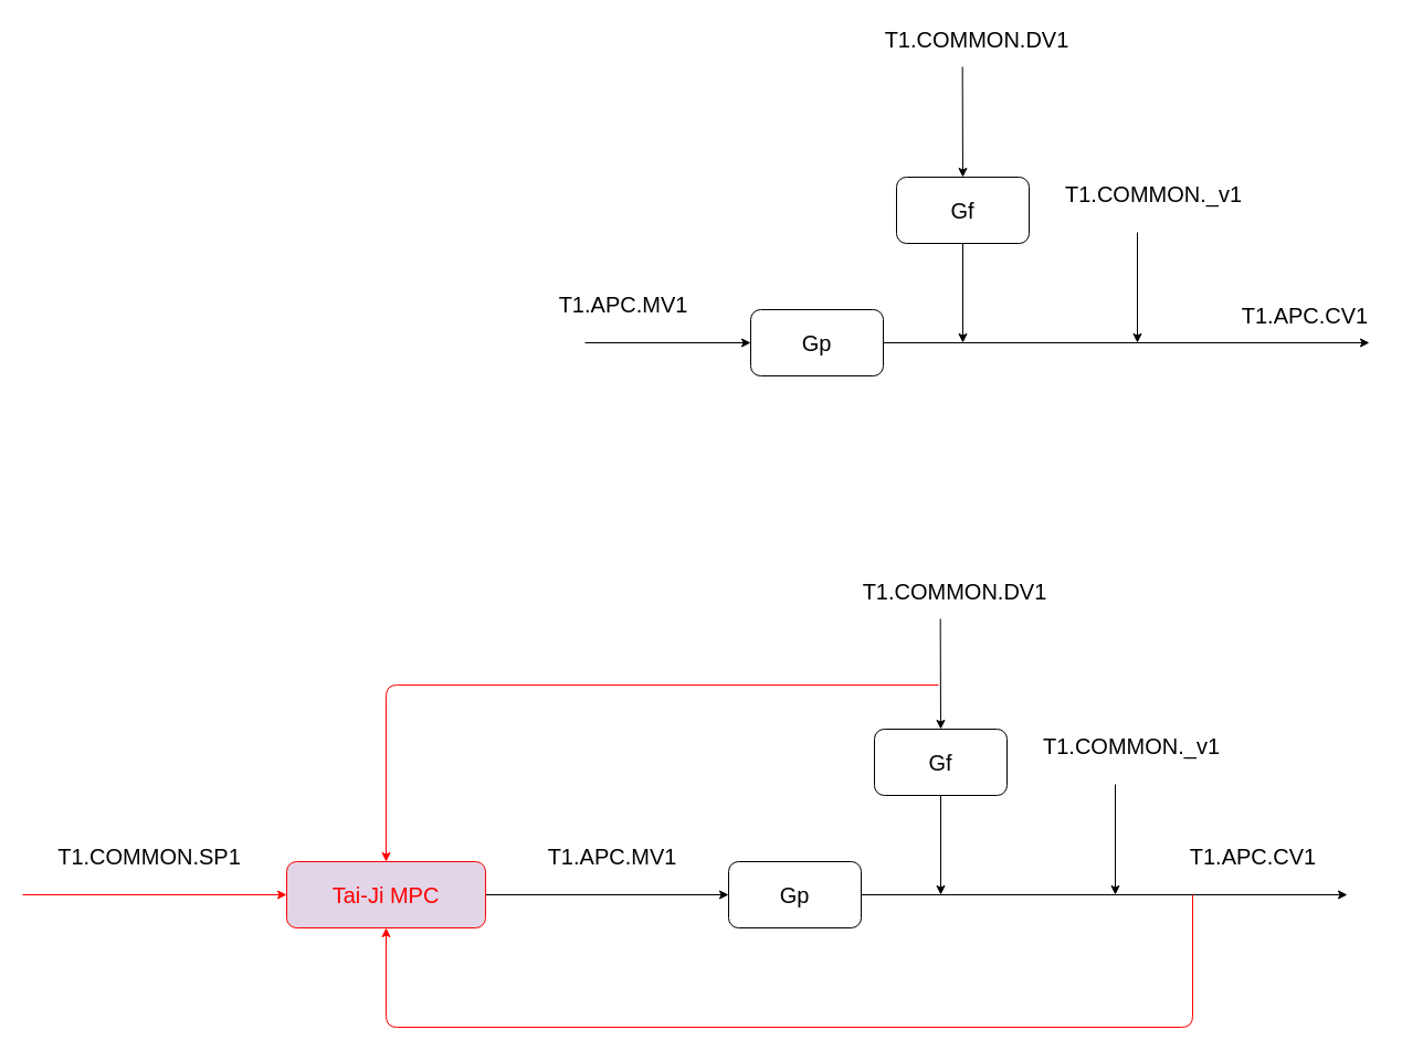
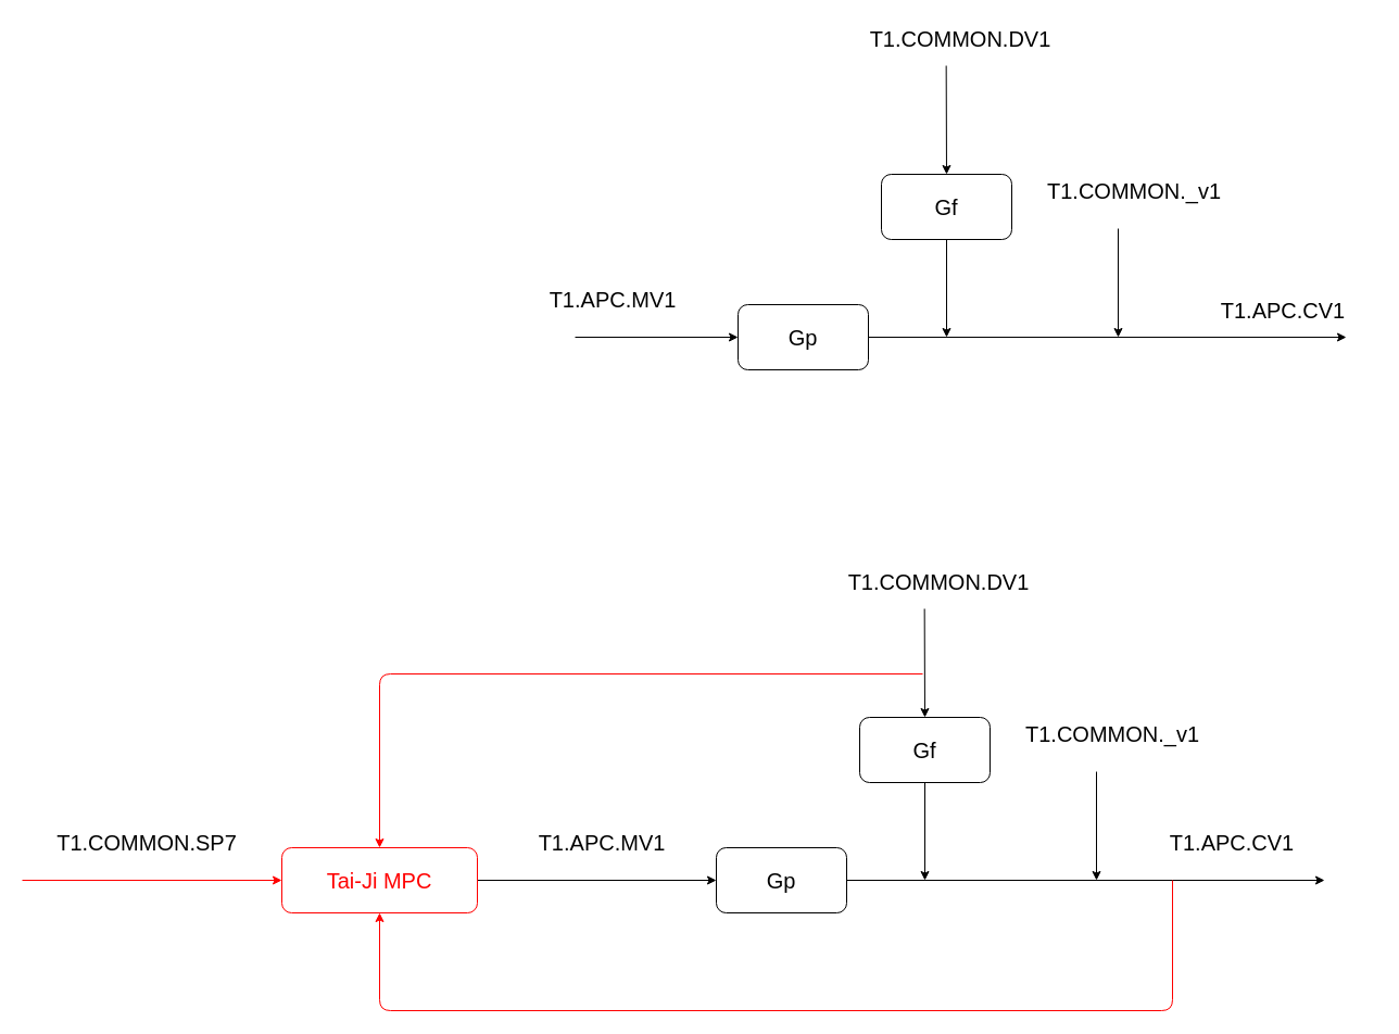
- <mxCell id="28" value="T1.COMMON.SP1" style="text;html=1;strokeColor=none;fillColor=none;align=center;verticalAlign=middle;whiteSpace=wrap;rounded=0;fontSize=20;" vertex="1" parent="1"><mxGeometry x="50" y="760" width="170" height="30" as="geometry" /></mxCell>
+ <mxCell id="28" value="T1.COMMON.SP7" style="text;html=1;strokeColor=none;fillColor=none;align=center;verticalAlign=middle;whiteSpace=wrap;rounded=0;fontSize=20;" vertex="1" parent="1"><mxGeometry x="50" y="760" width="170" height="30" as="geometry" /></mxCell>
- <mxCell id="24" value="Tai-Ji MPC" style="rounded=1;whiteSpace=wrap;html=1;fontSize=20;strokeColor=#FF0000;fontColor=#FF0000;fillColor=#e1d5e7;" vertex="1" parent="1"><mxGeometry x="259" y="780" width="180" height="60" as="geometry" /></mxCell>
+ <mxCell id="24" value="Tai-Ji MPC" style="rounded=1;whiteSpace=wrap;html=1;fontSize=20;strokeColor=#FF0000;fontColor=#FF0000;" vertex="1" parent="1"><mxGeometry x="259" y="780" width="180" height="60" as="geometry" /></mxCell>
